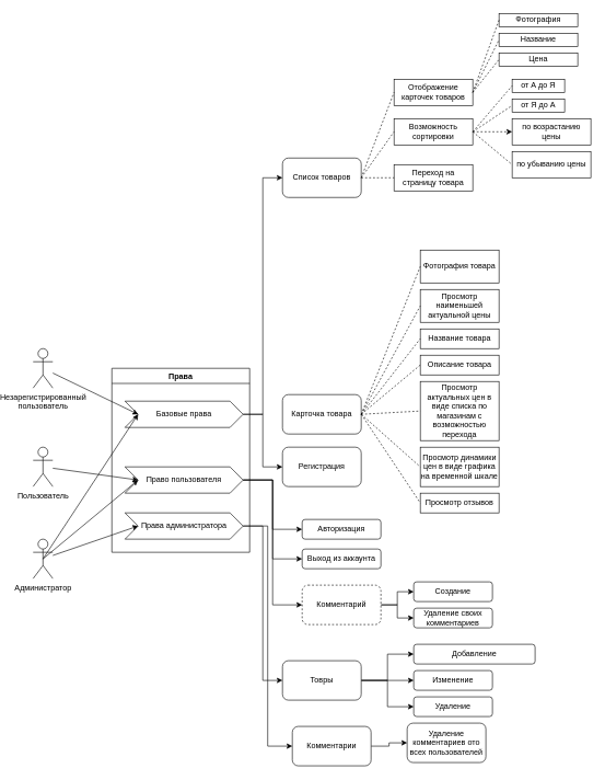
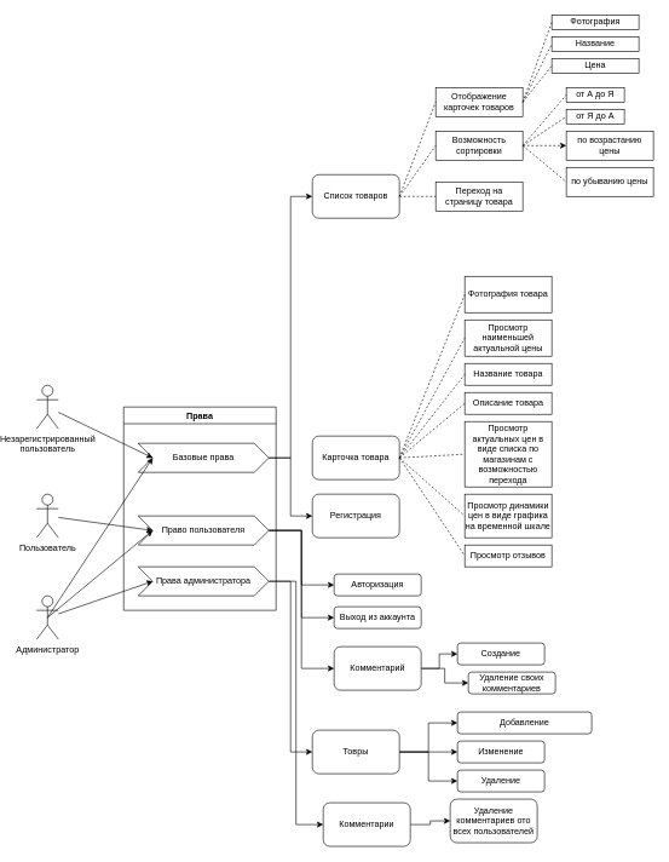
- <mxCell id="54" value="Комментарий" style="rounded=1;whiteSpace=wrap;html=1;dashed=1;" vertex="1" parent="1"><mxGeometry x="430" y="890" width="120" height="60" as="geometry" /></mxCell>
+ <mxCell id="54" value="Комментарий" style="rounded=1;whiteSpace=wrap;html=1;" vertex="1" parent="1"><mxGeometry x="430" y="890" width="120" height="60" as="geometry" /></mxCell>
- <mxCell id="56" value="Удаление своих комментариев" style="rounded=1;whiteSpace=wrap;html=1;" vertex="1" parent="1"><mxGeometry x="600" y="925" width="120" height="30" as="geometry" /></mxCell>
+ <mxCell id="56" value="Удаление своих комментариев" style="rounded=1;whiteSpace=wrap;html=1;" vertex="1" parent="1"><mxGeometry x="615" y="925" width="120" height="30" as="geometry" /></mxCell>
